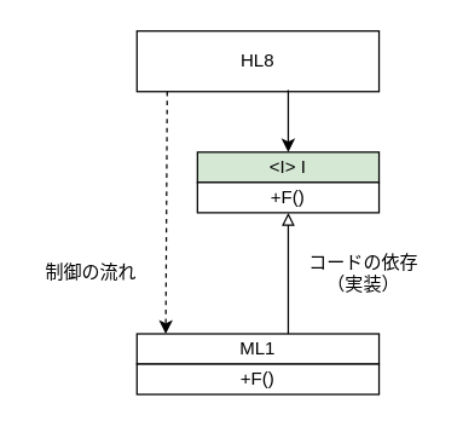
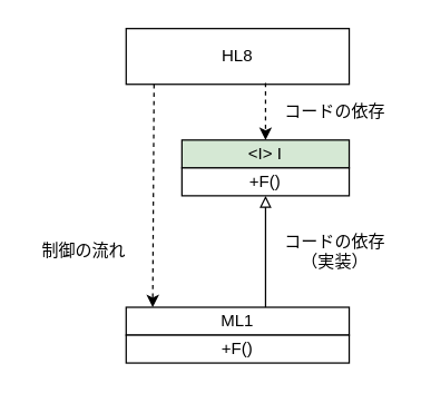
- <mxCell id="8" value="" style="endArrow=classic;html=1;entryX=0.5;entryY=0;entryDx=0;entryDy=0;exitX=0.625;exitY=0.975;exitDx=0;exitDy=0;exitPerimeter=0;" edge="1" parent="1" source="2" target="3"><mxGeometry width="50" height="50" relative="1" as="geometry"><mxPoint x="400" y="130" as="sourcePoint" /><mxPoint x="460" y="550" as="targetPoint" /></mxGeometry></mxCell>
+ <mxCell id="8" value="" style="endArrow=classic;html=1;entryX=0.5;entryY=0;entryDx=0;entryDy=0;exitX=0.625;exitY=0.975;exitDx=0;exitDy=0;exitPerimeter=0;dashed=1;" edge="1" parent="1" source="2" target="3"><mxGeometry width="50" height="50" relative="1" as="geometry"><mxPoint x="400" y="130" as="sourcePoint" /><mxPoint x="460" y="550" as="targetPoint" /></mxGeometry></mxCell>
+ <mxCell id="11" value="コードの依存" style="text;html=1;strokeColor=none;fillColor=none;align=center;verticalAlign=middle;whiteSpace=wrap;rounded=0;" vertex="1" parent="1"><mxGeometry x="200" y="60" width="80" height="40" as="geometry" /></mxCell>
